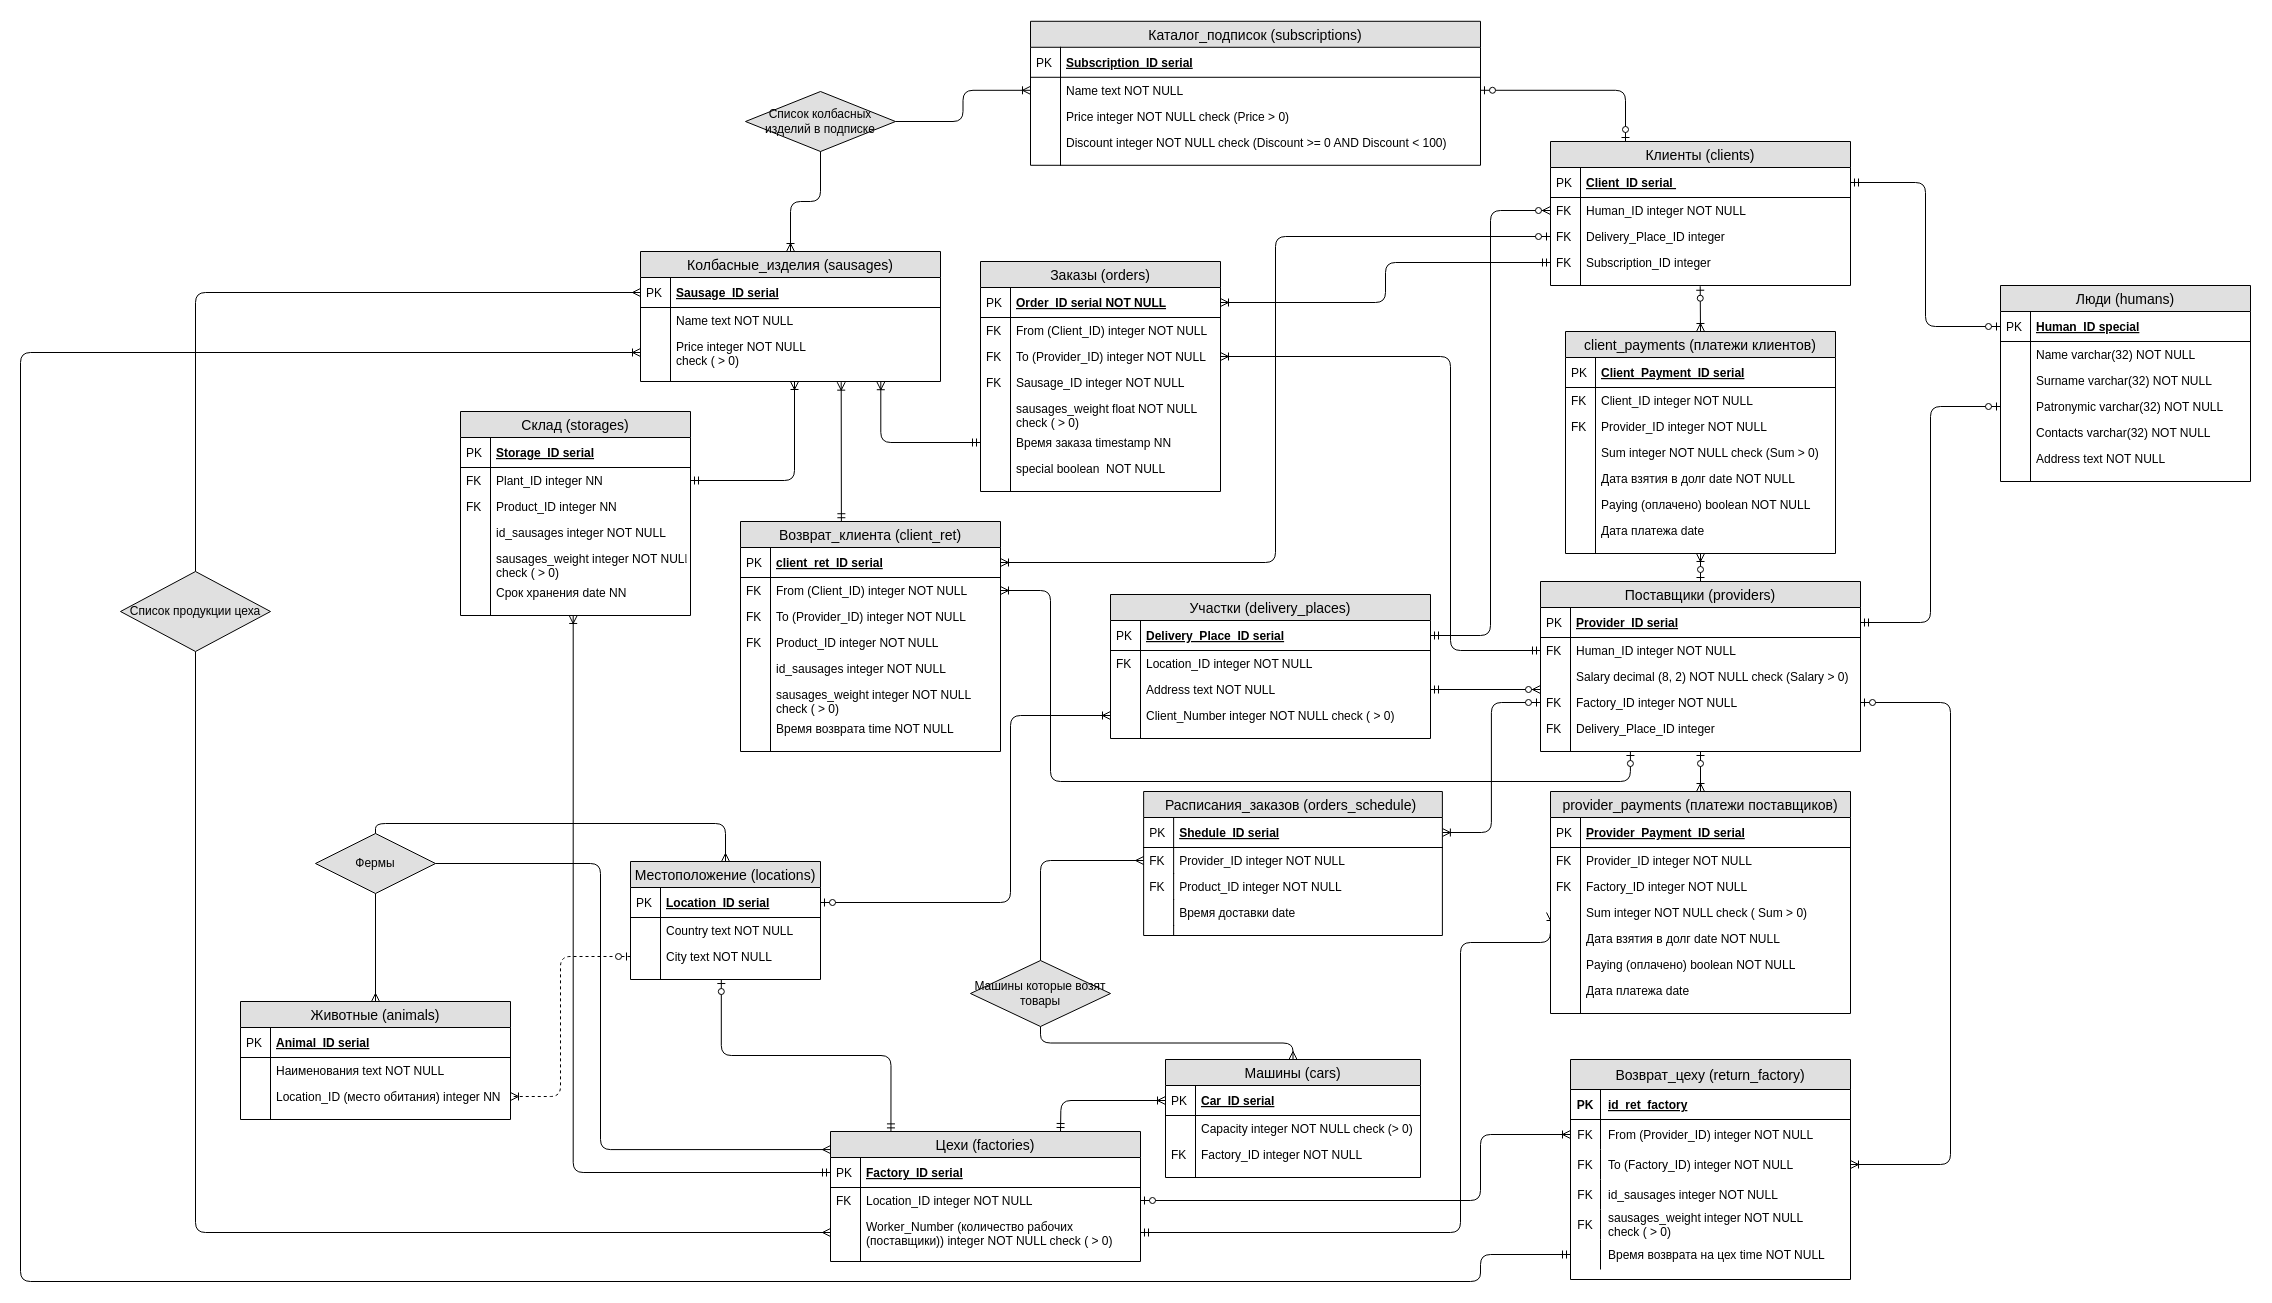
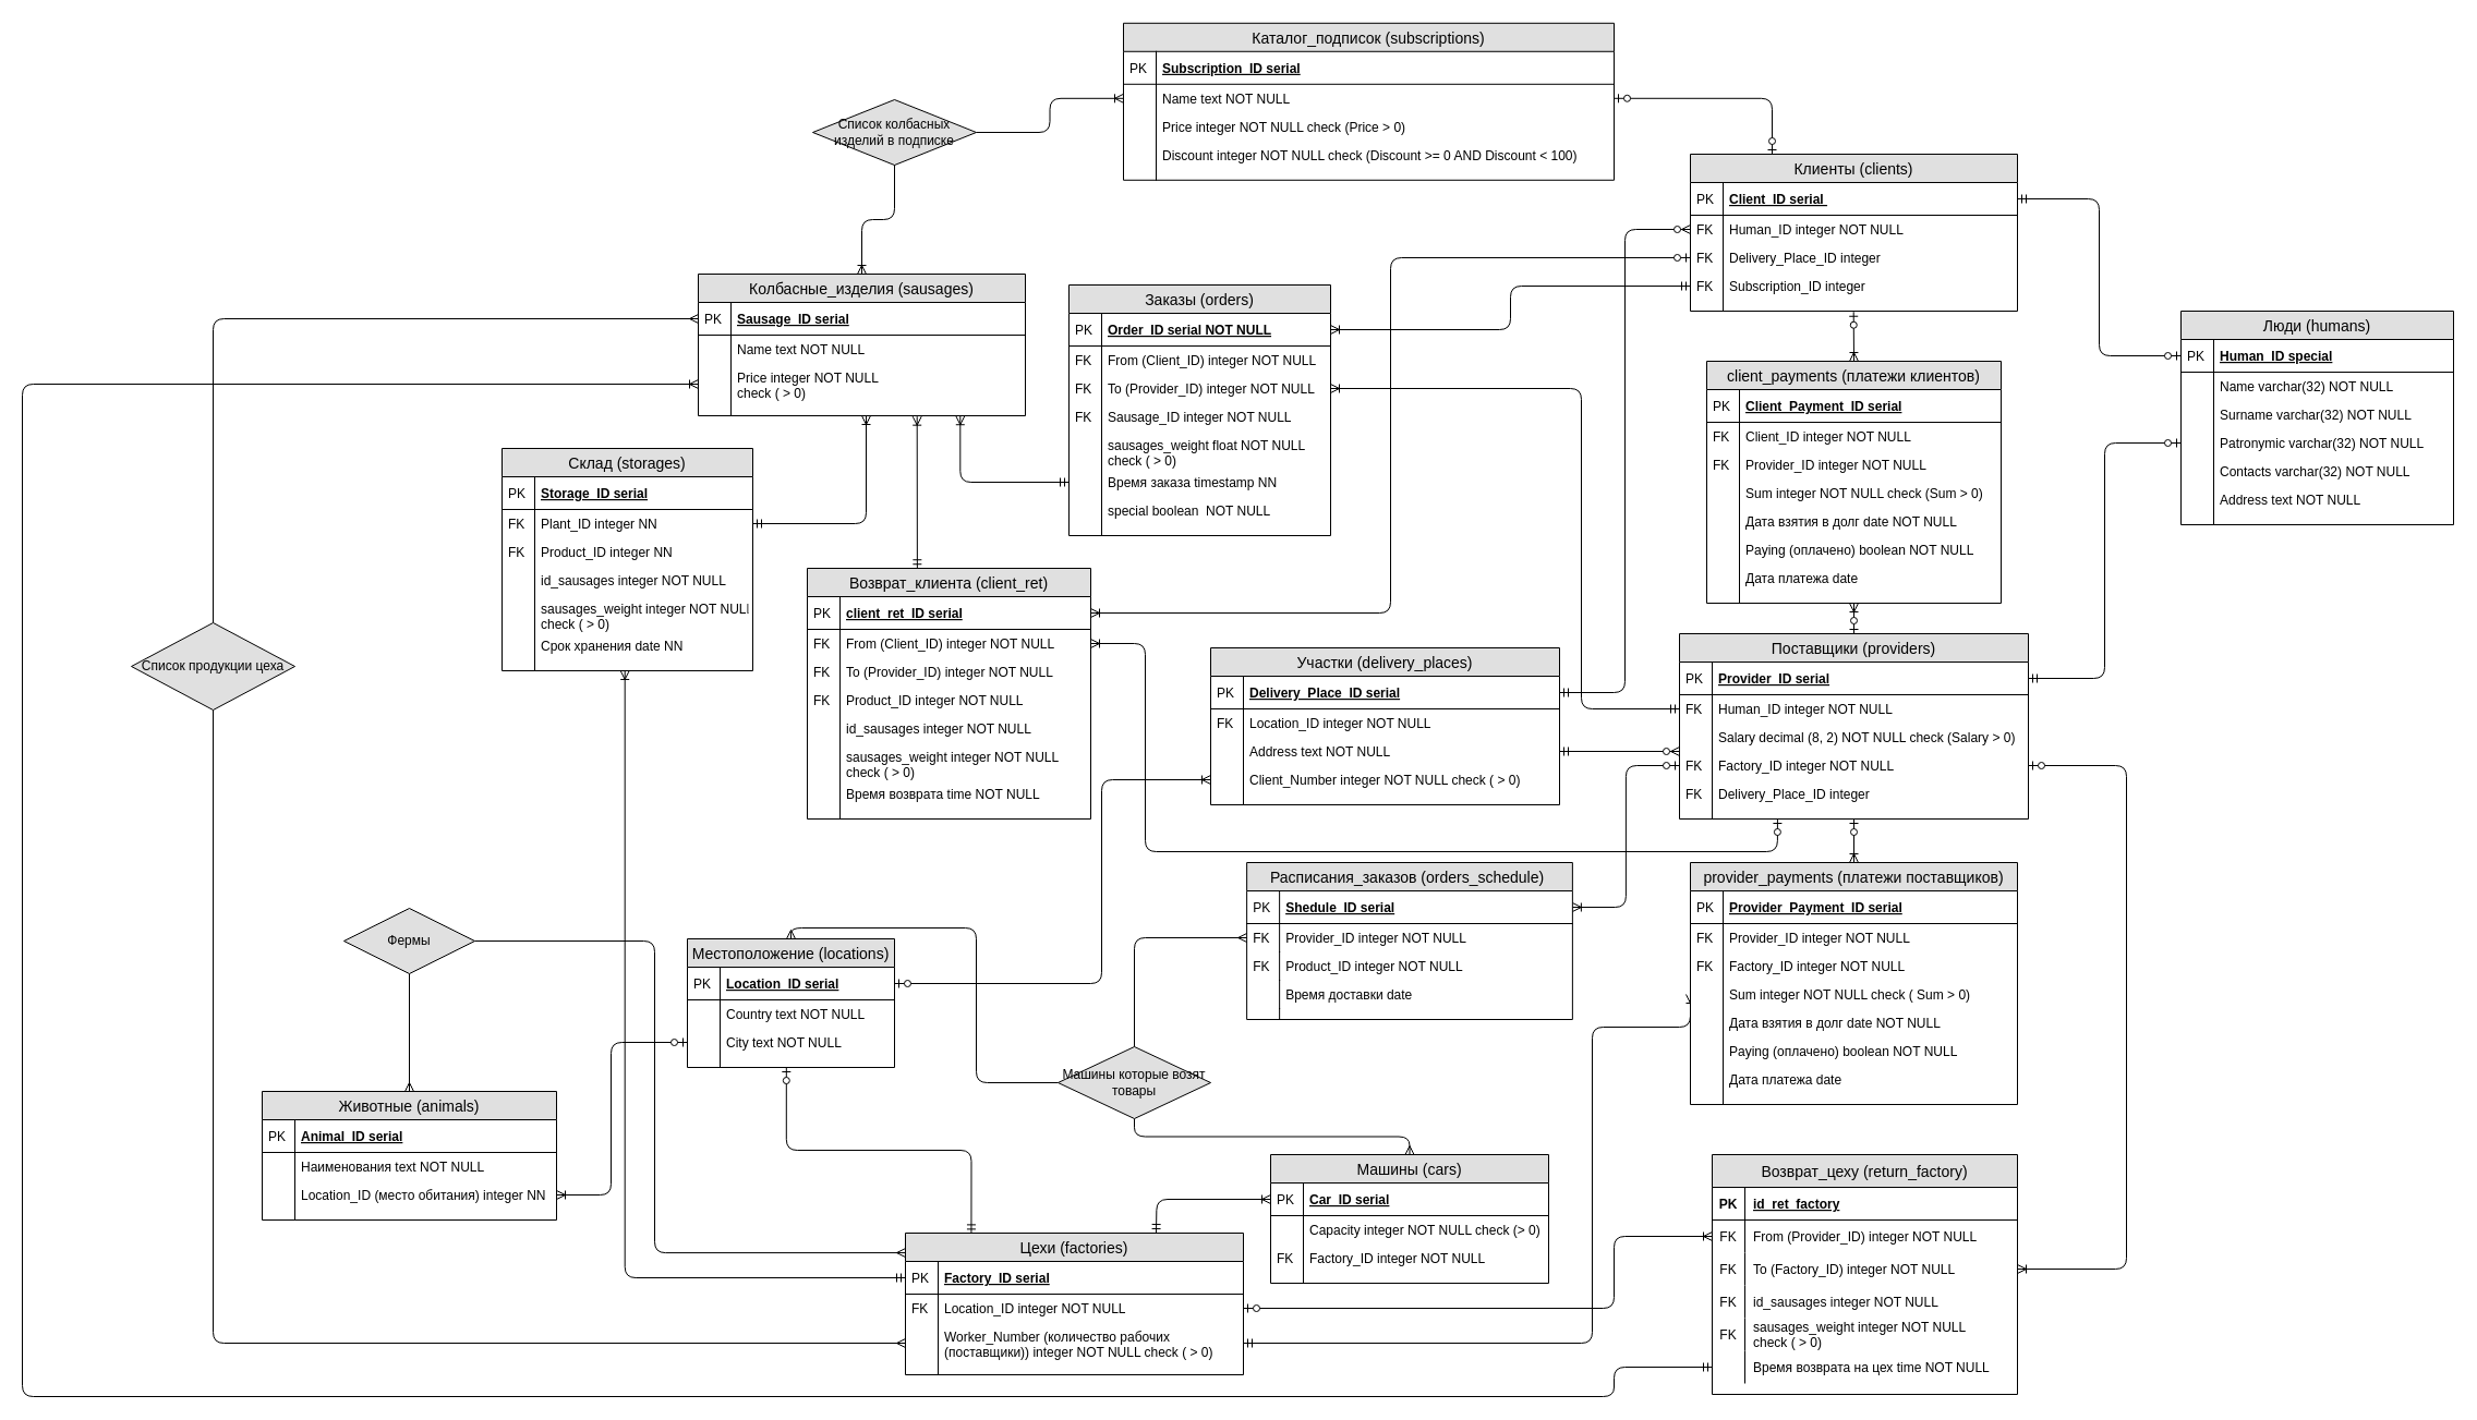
- <mxCell id="186" value="" style="edgeStyle=orthogonalEdgeStyle;fontSize=12;html=1;endArrow=none;startArrow=ERmany;exitX=0.5;exitY=0;exitDx=0;exitDy=0;entryX=0.5;entryY=0;entryDx=0;entryDy=0;endFill=0;startFill=0;" parent="1" source="174" target="258" edge="1"><mxGeometry width="100" height="100" relative="1" as="geometry"><mxPoint x="850" y="921" as="sourcePoint" /><mxPoint x="480" y="814.5" as="targetPoint" /></mxGeometry></mxCell>
+ <mxCell id="186" value="" style="edgeStyle=orthogonalEdgeStyle;fontSize=12;html=1;endArrow=none;startArrow=ERmany;exitX=0.5;exitY=0;exitDx=0;exitDy=0;endFill=0;startFill=0;" parent="1" source="174" target="257" edge="1"><mxGeometry width="100" height="100" relative="1" as="geometry"><mxPoint x="850" y="921" as="sourcePoint" /><mxPoint x="480" y="814.5" as="targetPoint" /></mxGeometry></mxCell>
- <mxCell id="85" value="" style="edgeStyle=orthogonalEdgeStyle;fontSize=12;html=1;endArrow=ERoneToMany;startArrow=ERzeroToOne;exitX=0;exitY=0.5;exitDx=0;exitDy=0;entryX=1;entryY=0.5;entryDx=0;entryDy=0;dashed=1;" parent="1" source="179" target="242" edge="1"><mxGeometry width="100" height="100" relative="1" as="geometry"><mxPoint x="660" y="1151" as="sourcePoint" /><mxPoint x="760" y="1051" as="targetPoint" /><Array as="points"><mxPoint x="560" y="956" /><mxPoint x="560" y="1096" /></Array></mxGeometry></mxCell>
+ <mxCell id="85" value="" style="edgeStyle=orthogonalEdgeStyle;fontSize=12;html=1;endArrow=ERoneToMany;startArrow=ERzeroToOne;exitX=0;exitY=0.5;exitDx=0;exitDy=0;entryX=1;entryY=0.5;entryDx=0;entryDy=0;" parent="1" source="179" target="242" edge="1"><mxGeometry width="100" height="100" relative="1" as="geometry"><mxPoint x="660" y="1151" as="sourcePoint" /><mxPoint x="760" y="1051" as="targetPoint" /><Array as="points"><mxPoint x="560" y="956" /><mxPoint x="560" y="1096" /></Array></mxGeometry></mxCell>
